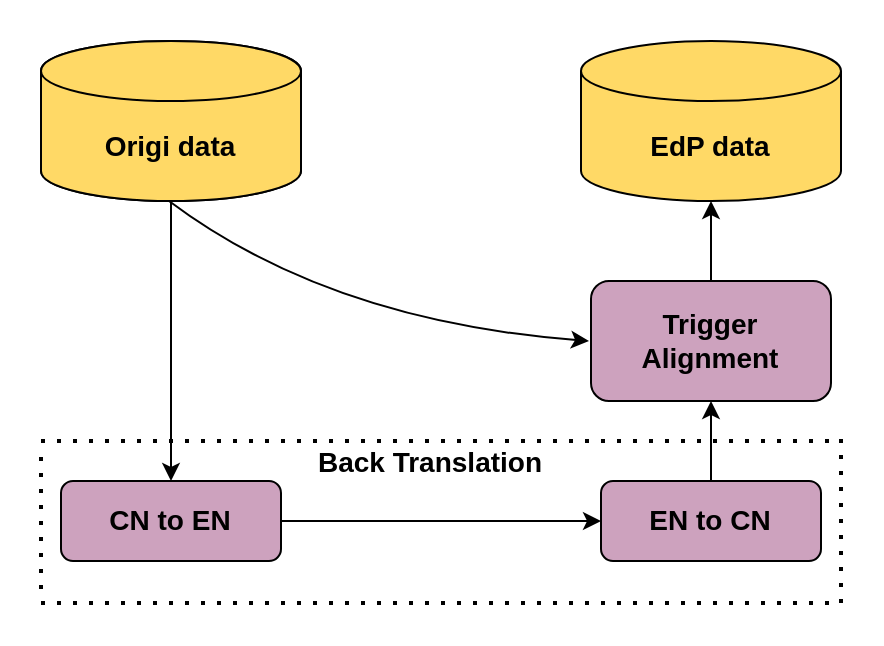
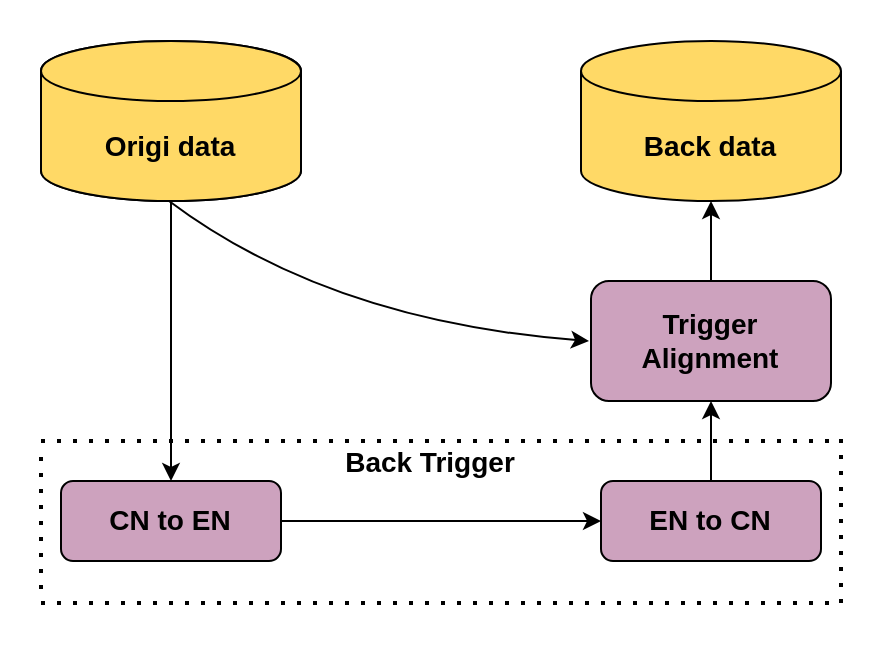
- <mxCell id="4" value="&lt;b&gt;&lt;font style=&quot;font-size: 14px&quot;&gt;EdP data&lt;/font&gt;&lt;/b&gt;" style="shape=cylinder3;whiteSpace=wrap;html=1;boundedLbl=1;backgroundOutline=1;size=15;fillColor=#FFD966;" vertex="1" parent="1"><mxGeometry x="290" y="20" width="130" height="80" as="geometry" /></mxCell>
+ <mxCell id="4" value="&lt;b&gt;&lt;font style=&quot;font-size: 14px&quot;&gt;Back data&lt;/font&gt;&lt;/b&gt;" style="shape=cylinder3;whiteSpace=wrap;html=1;boundedLbl=1;backgroundOutline=1;size=15;fillColor=#FFD966;" vertex="1" parent="1"><mxGeometry x="290" y="20" width="130" height="80" as="geometry" /></mxCell>
- <mxCell id="20" value="&lt;font style=&quot;font-size: 14px&quot;&gt;&lt;b&gt;Back Translation&lt;/b&gt;&lt;/font&gt;" style="text;html=1;strokeColor=none;fillColor=none;align=center;verticalAlign=middle;whiteSpace=wrap;rounded=0;" vertex="1" parent="1"><mxGeometry x="150" y="221" width="130" height="20" as="geometry" /></mxCell>
+ <mxCell id="20" value="&lt;font style=&quot;font-size: 14px&quot;&gt;&lt;b&gt;Back Trigger&lt;/b&gt;&lt;/font&gt;" style="text;html=1;strokeColor=none;fillColor=none;align=center;verticalAlign=middle;whiteSpace=wrap;rounded=0;" vertex="1" parent="1"><mxGeometry x="150" y="221" width="130" height="20" as="geometry" /></mxCell>
